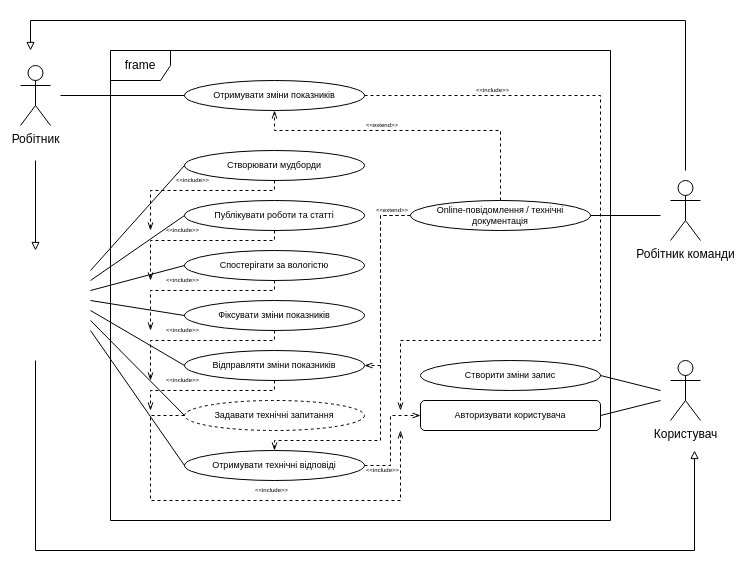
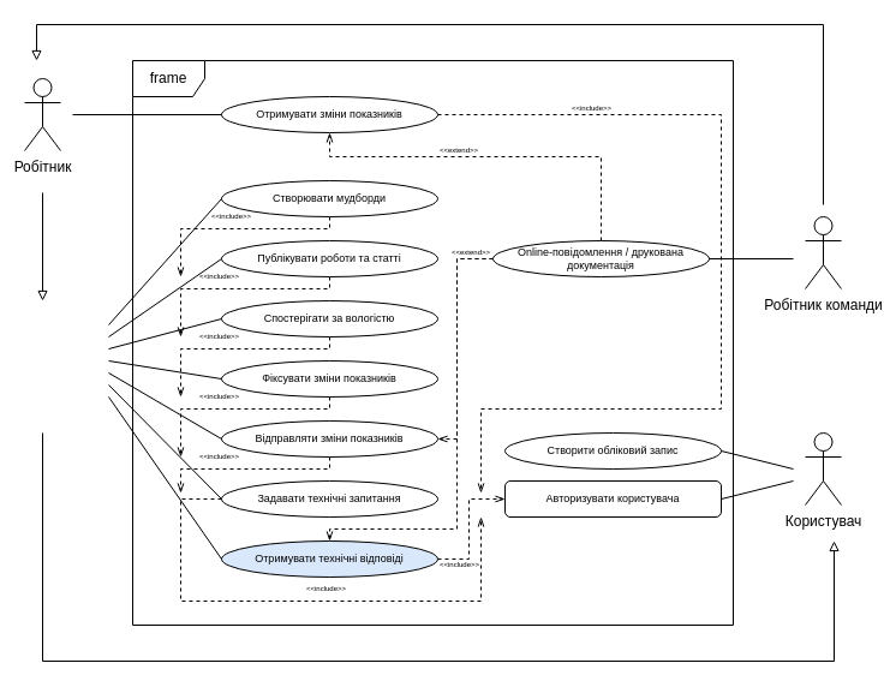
- <mxCell id="28" value="&lt;font style=&quot;font-size: 9px;&quot;&gt;Online-повідомлення / технічні документація&lt;/font&gt;" style="ellipse;whiteSpace=wrap;html=1;align=center;fontSize=9;" parent="1" vertex="1"><mxGeometry x="410" y="200" width="180" height="30" as="geometry" /></mxCell>
+ <mxCell id="28" value="&lt;font style=&quot;font-size: 9px;&quot;&gt;Online-повідомлення / друкована документація&lt;/font&gt;" style="ellipse;whiteSpace=wrap;html=1;align=center;fontSize=9;" parent="1" vertex="1"><mxGeometry x="410" y="200" width="180" height="30" as="geometry" /></mxCell>
- <mxCell id="30" value="&lt;font style=&quot;font-size: 9px;&quot;&gt;Створити зміни запис&lt;/font&gt;" style="ellipse;whiteSpace=wrap;html=1;align=center;fontSize=9;" parent="1" vertex="1"><mxGeometry x="420" y="360" width="180" height="30" as="geometry" /></mxCell>
+ <mxCell id="30" value="&lt;font style=&quot;font-size: 9px;&quot;&gt;Створити обліковий запис&lt;/font&gt;" style="ellipse;whiteSpace=wrap;html=1;align=center;fontSize=9;" parent="1" vertex="1"><mxGeometry x="420" y="360" width="180" height="30" as="geometry" /></mxCell>
- <mxCell id="20" value="Задавати технічні запитання" style="ellipse;whiteSpace=wrap;html=1;align=center;fontSize=9;dashed=1;" parent="1" vertex="1"><mxGeometry x="184" y="400" width="180" height="30" as="geometry" /></mxCell>
+ <mxCell id="20" value="Задавати технічні запитання" style="ellipse;whiteSpace=wrap;html=1;align=center;fontSize=9;" parent="1" vertex="1"><mxGeometry x="184" y="400" width="180" height="30" as="geometry" /></mxCell>
- <mxCell id="22" value="Отримувати технічні відповіді" style="ellipse;whiteSpace=wrap;html=1;align=center;fontSize=9;" parent="1" vertex="1"><mxGeometry x="184" y="450" width="180" height="30" as="geometry" /></mxCell>
+ <mxCell id="22" value="Отримувати технічні відповіді" style="ellipse;whiteSpace=wrap;html=1;align=center;fontSize=9;fillColor=#dae8fc;" parent="1" vertex="1"><mxGeometry x="184" y="450" width="180" height="30" as="geometry" /></mxCell>
